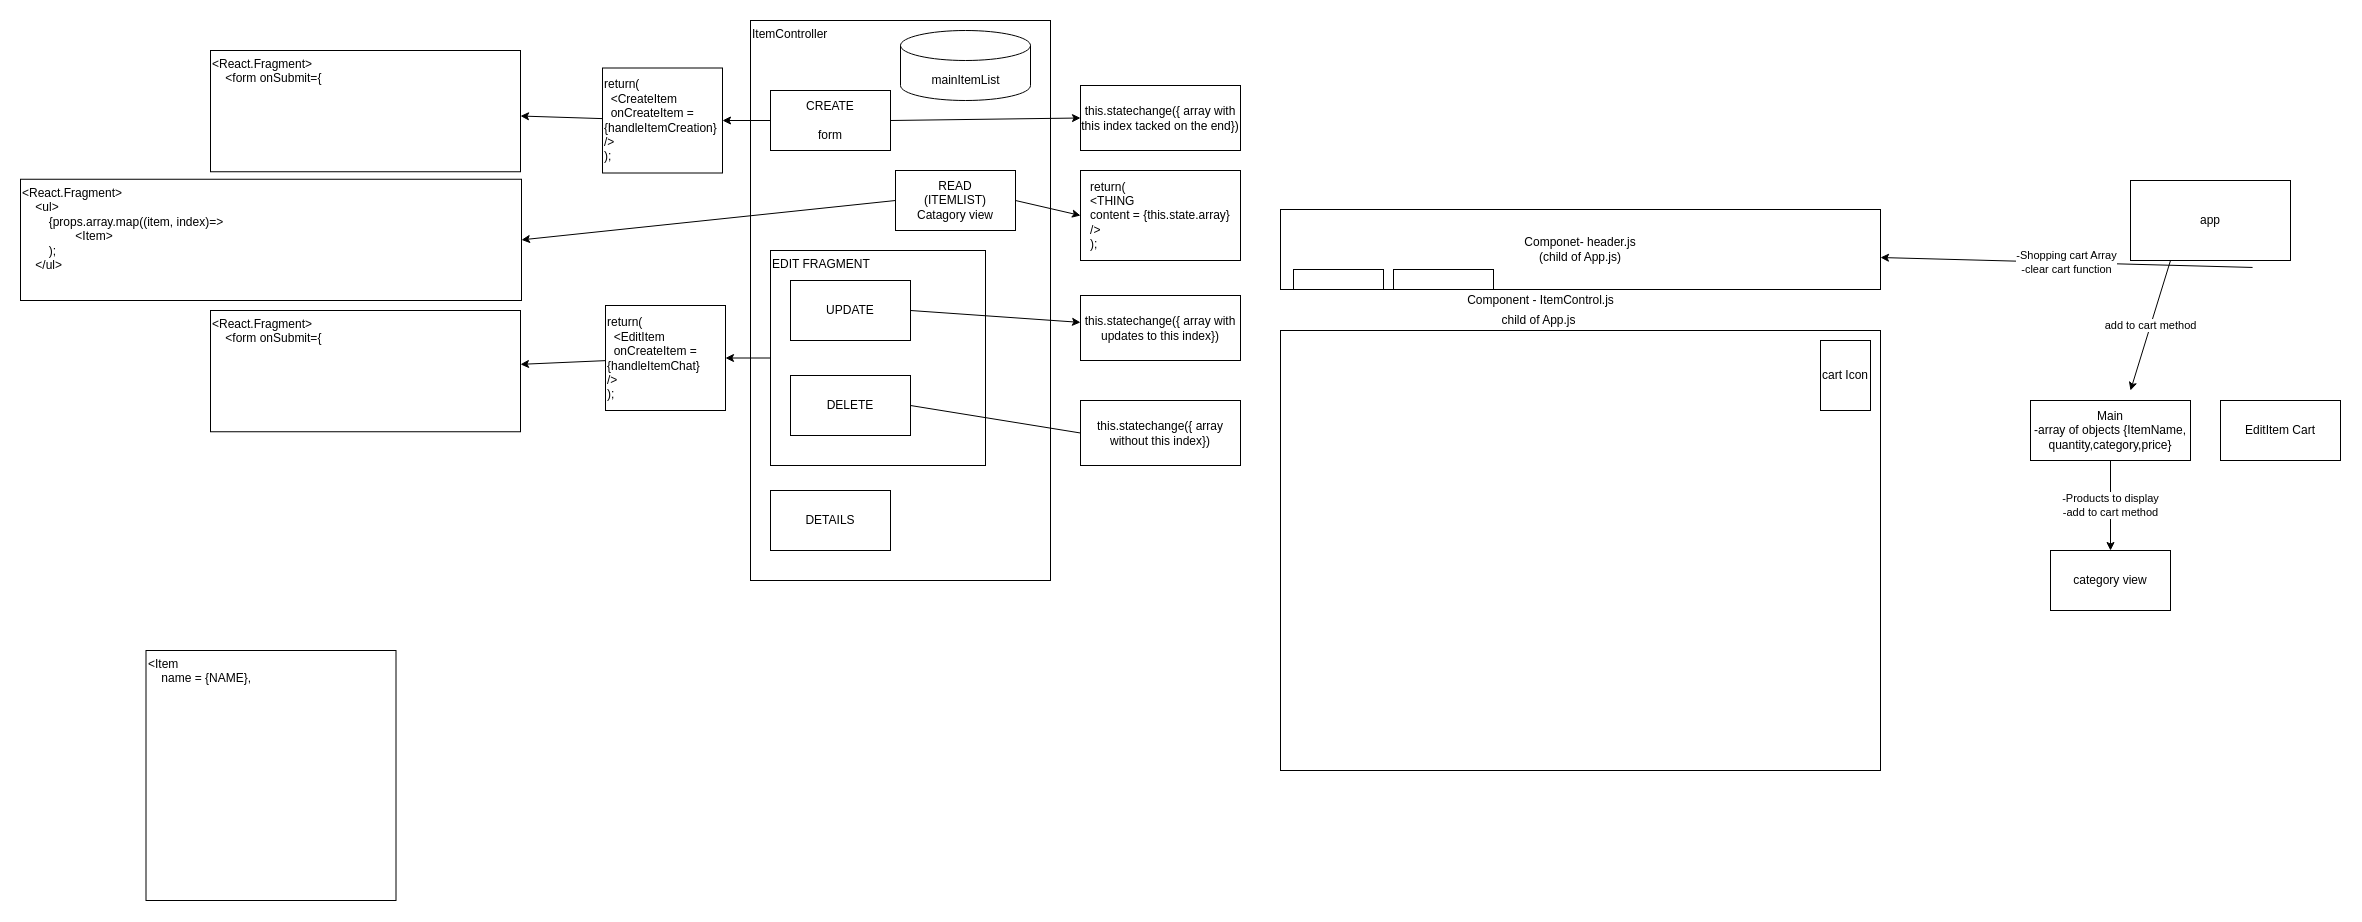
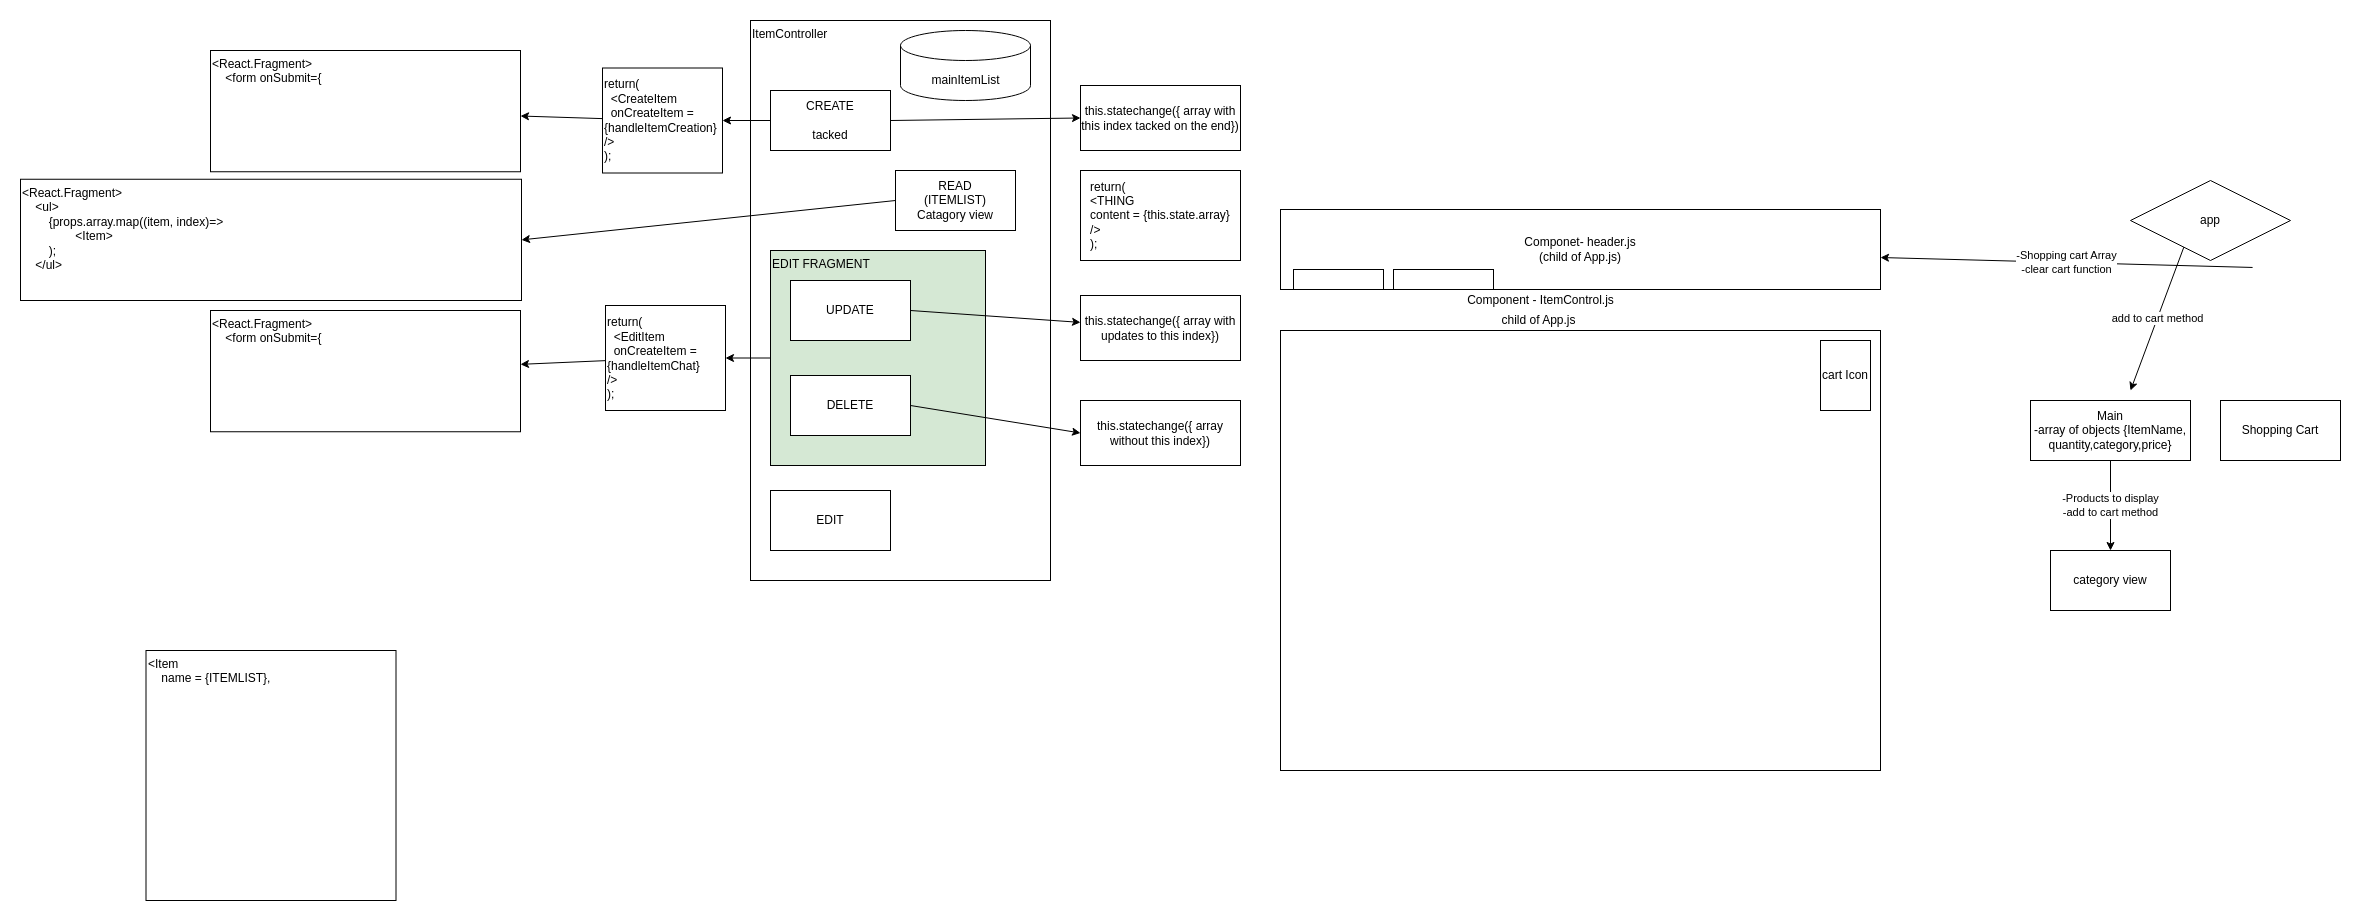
- <mxCell id="23" value="CREATE&lt;br&gt;&lt;br&gt;form" style="rounded=0;whiteSpace=wrap;html=1;" vertex="1" parent="1"><mxGeometry x="770" y="90" width="120" height="60" as="geometry" /></mxCell>
+ <mxCell id="23" value="CREATE&lt;br&gt;&lt;br&gt;tacked" style="rounded=0;whiteSpace=wrap;html=1;" vertex="1" parent="1"><mxGeometry x="770" y="90" width="120" height="60" as="geometry" /></mxCell>
- <mxCell id="28" style="edgeStyle=none;html=1;exitX=1;exitY=0.5;exitDx=0;exitDy=0;entryX=0;entryY=0.5;entryDx=0;entryDy=0;" edge="1" parent="1" source="30" target="36"><mxGeometry relative="1" as="geometry" /></mxCell>
- <mxCell id="14" value="app" style="rounded=0;whiteSpace=wrap;html=1;" parent="1" vertex="1"><mxGeometry x="2130" y="180" width="160" height="80" as="geometry" /></mxCell>
+ <mxCell id="14" value="app" style="rhombus;whiteSpace=wrap;html=1;" parent="1" vertex="1"><mxGeometry x="2130" y="180" width="160" height="80" as="geometry" /></mxCell>
- <mxCell id="25" value="EDIT FRAGMENT" style="whiteSpace=wrap;html=1;aspect=fixed;align=left;verticalAlign=top;" vertex="1" parent="1"><mxGeometry x="770" y="250" width="215" height="215" as="geometry" /></mxCell>
+ <mxCell id="25" value="EDIT FRAGMENT" style="whiteSpace=wrap;html=1;aspect=fixed;align=left;verticalAlign=top;fillColor=#d5e8d4;" vertex="1" parent="1"><mxGeometry x="770" y="250" width="215" height="215" as="geometry" /></mxCell>
- <mxCell id="17" value="EditItem Cart" style="rounded=0;whiteSpace=wrap;html=1;" parent="1" vertex="1"><mxGeometry x="2220" y="400" width="120" height="60" as="geometry" /></mxCell>
+ <mxCell id="17" value="Shopping Cart" style="rounded=0;whiteSpace=wrap;html=1;" parent="1" vertex="1"><mxGeometry x="2220" y="400" width="120" height="60" as="geometry" /></mxCell>
- <mxCell id="31" style="edgeStyle=none;html=1;exitX=1;exitY=0.5;exitDx=0;exitDy=0;entryX=0;entryY=0.5;entryDx=0;entryDy=0;endArrow=none;" edge="1" parent="1" source="32" target="33"><mxGeometry relative="1" as="geometry" /></mxCell>
+ <mxCell id="31" style="edgeStyle=none;html=1;exitX=1;exitY=0.5;exitDx=0;exitDy=0;entryX=0;entryY=0.5;entryDx=0;entryDy=0;" edge="1" parent="1" source="32" target="33"><mxGeometry relative="1" as="geometry" /></mxCell>
- <mxCell id="46" value="DETAILS" style="rounded=0;whiteSpace=wrap;html=1;" vertex="1" parent="1"><mxGeometry x="770" width="120" height="60" as="geometry" y="490" /></mxCell>
+ <mxCell id="46" value="EDIT" style="rounded=0;whiteSpace=wrap;html=1;" vertex="1" parent="1"><mxGeometry x="770" width="120" height="60" as="geometry" y="490" /></mxCell>
- <mxCell id="47" value="&amp;lt;Item&lt;br&gt;&amp;nbsp; &amp;nbsp; name = {NAME},&lt;br&gt;&amp;nbsp; &amp;nbsp;&amp;nbsp;" style="rounded=0;whiteSpace=wrap;html=1;align=left;verticalAlign=top;" vertex="1" parent="1"><mxGeometry x="145.5" y="650" width="250" height="250" as="geometry" /></mxCell>
+ <mxCell id="47" value="&amp;lt;Item&lt;br&gt;&amp;nbsp; &amp;nbsp; name = {ITEMLIST},&lt;br&gt;&amp;nbsp; &amp;nbsp;&amp;nbsp;" style="rounded=0;whiteSpace=wrap;html=1;align=left;verticalAlign=top;" vertex="1" parent="1"><mxGeometry x="145.5" y="650" width="250" height="250" as="geometry" /></mxCell>
